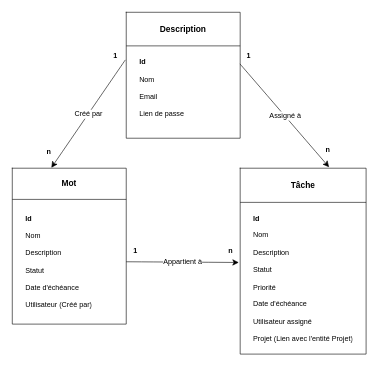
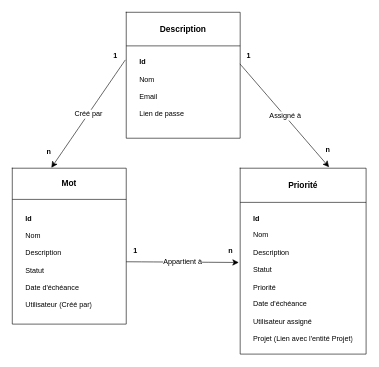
- <mxCell id="9" value="&lt;b&gt;&lt;font style=&quot;font-size: 14px;&quot;&gt;Tâche&lt;/font&gt;&lt;/b&gt;" style="shape=partialRectangle;html=1;whiteSpace=wrap;connectable=0;strokeColor=inherit;overflow=hidden;fillColor=none;top=0;left=0;bottom=0;right=0;pointerEvents=1;" vertex="1" parent="8"><mxGeometry width="210" height="57" as="geometry"><mxRectangle width="210" height="57" as="alternateBounds" /></mxGeometry></mxCell>
+ <mxCell id="9" value="&lt;b&gt;&lt;font style=&quot;font-size: 14px;&quot;&gt;Priorité&lt;/font&gt;&lt;/b&gt;" style="shape=partialRectangle;html=1;whiteSpace=wrap;connectable=0;strokeColor=inherit;overflow=hidden;fillColor=none;top=0;left=0;bottom=0;right=0;pointerEvents=1;" vertex="1" parent="8"><mxGeometry width="210" height="57" as="geometry"><mxRectangle width="210" height="57" as="alternateBounds" /></mxGeometry></mxCell>
